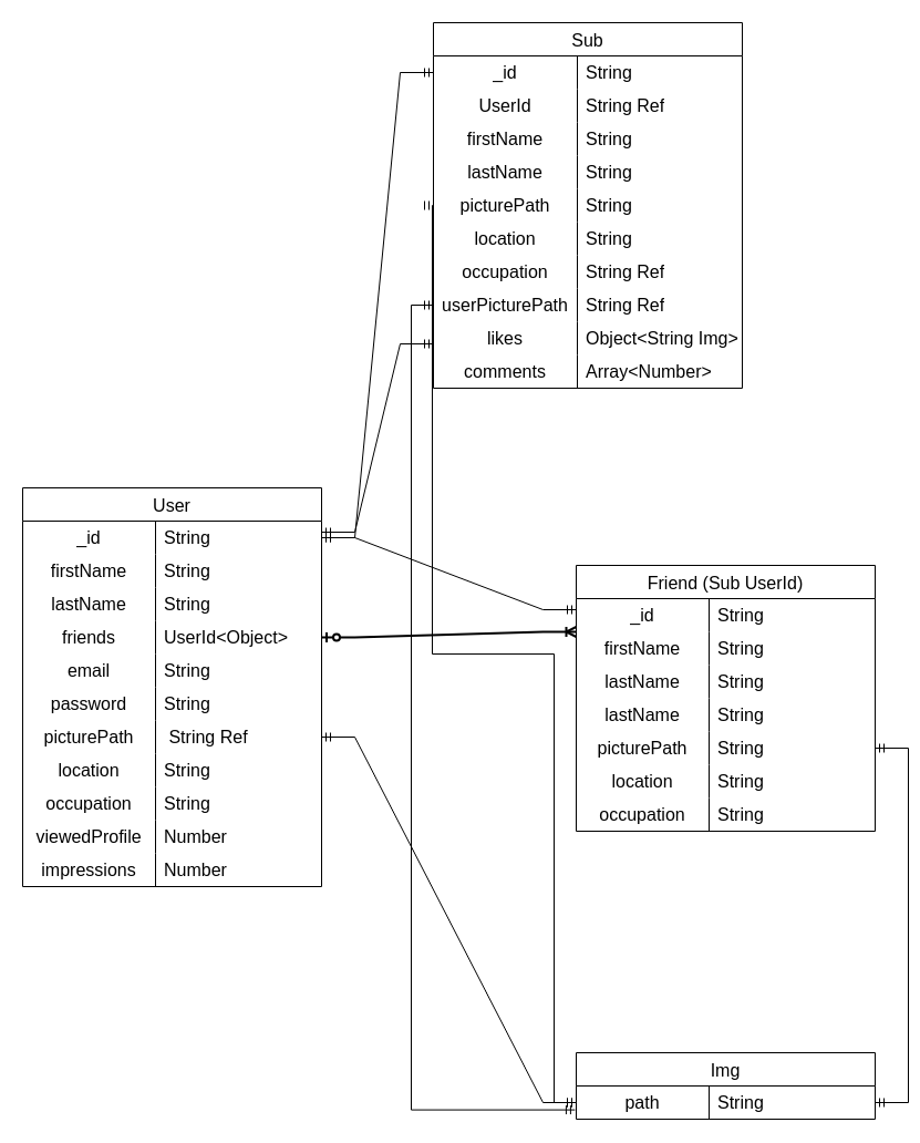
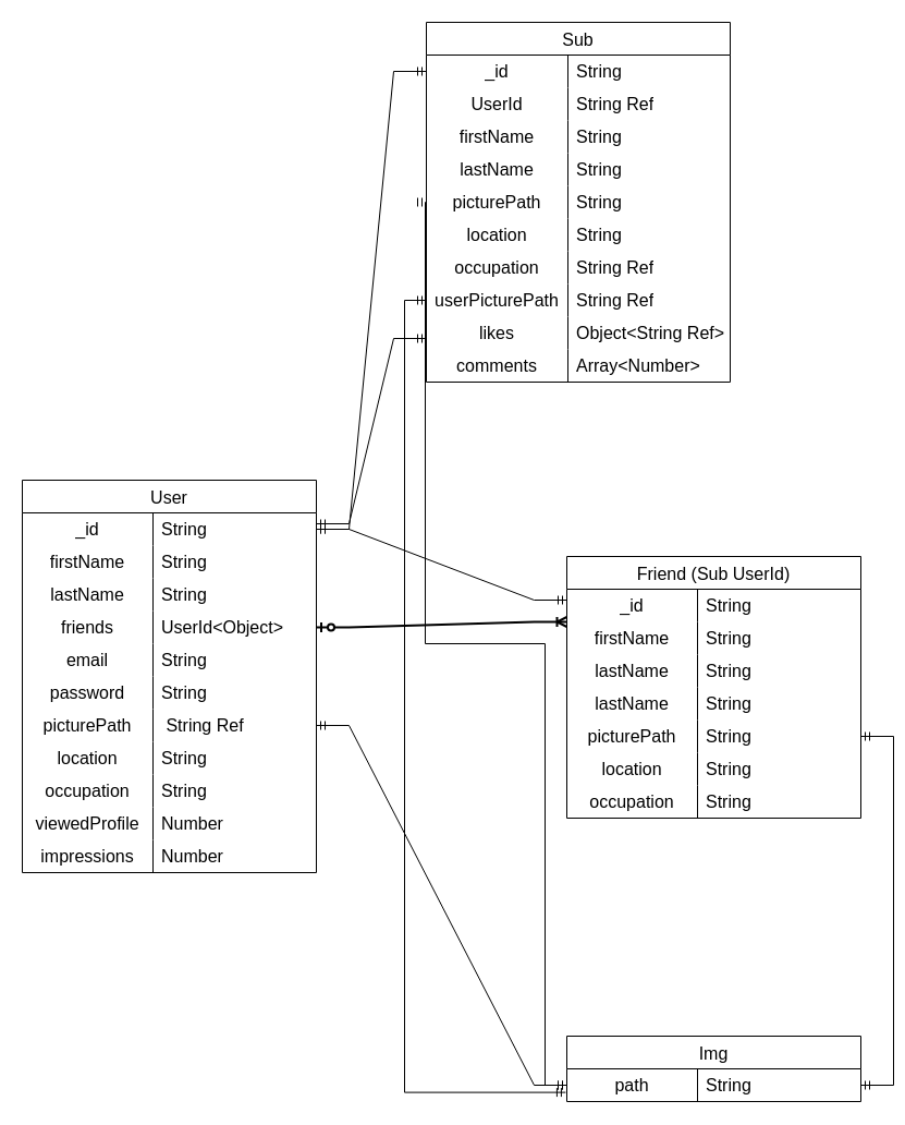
- <mxCell id="86" value="Object&amp;lt;String Img&amp;gt;" style="shape=partialRectangle;html=1;whiteSpace=wrap;connectable=0;fillColor=none;top=0;left=0;bottom=0;right=0;align=left;spacingLeft=6;overflow=hidden;strokeColor=inherit;fontSize=16;" vertex="1" parent="84"><mxGeometry x="130" width="149" height="30" as="geometry"><mxRectangle width="149" height="30" as="alternateBounds" /></mxGeometry></mxCell>
+ <mxCell id="86" value="Object&amp;lt;String Ref&amp;gt;" style="shape=partialRectangle;html=1;whiteSpace=wrap;connectable=0;fillColor=none;top=0;left=0;bottom=0;right=0;align=left;spacingLeft=6;overflow=hidden;strokeColor=inherit;fontSize=16;" vertex="1" parent="84"><mxGeometry x="130" width="149" height="30" as="geometry"><mxRectangle width="149" height="30" as="alternateBounds" /></mxGeometry></mxCell>
